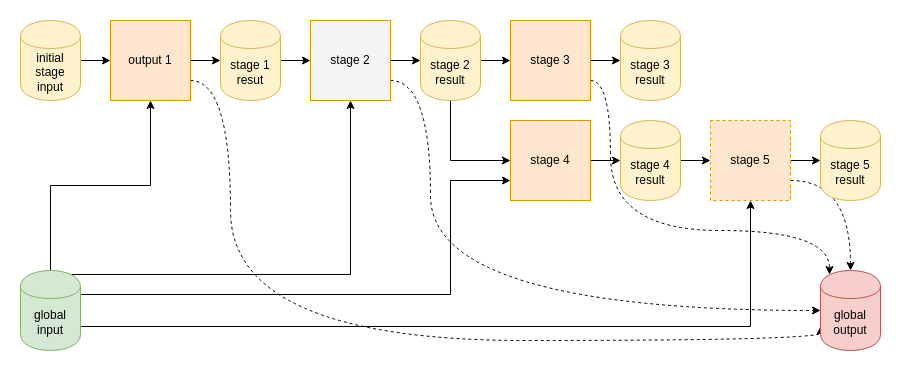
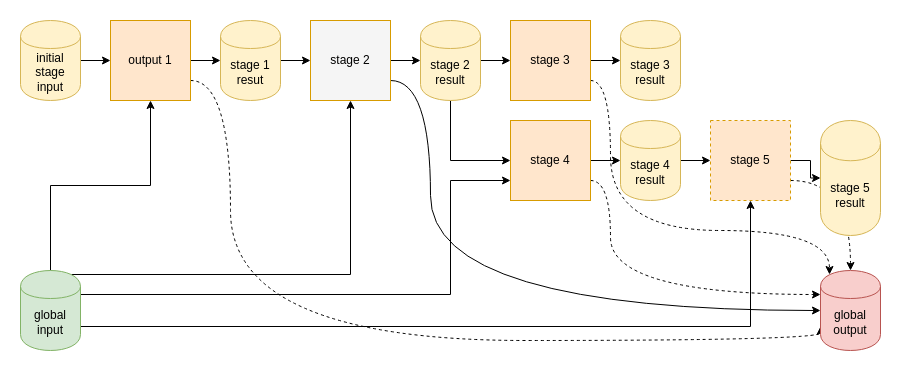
- <mxCell id="27" value="stage 5 result" style="shape=cylinder;whiteSpace=wrap;html=1;boundedLbl=1;backgroundOutline=1;fillColor=#fff2cc;strokeColor=#d6b656;" vertex="1" parent="1"><mxGeometry x="820" y="120" width="60" height="80" as="geometry" /></mxCell>
+ <mxCell id="27" value="stage 5 result" style="shape=cylinder;whiteSpace=wrap;html=1;boundedLbl=1;backgroundOutline=1;fillColor=#fff2cc;strokeColor=#d6b656;" vertex="1" parent="1"><mxGeometry x="820" y="120" width="60" height="115" as="geometry" /></mxCell>
+ <mxCell id="20" style="edgeStyle=orthogonalEdgeStyle;curved=1;orthogonalLoop=1;jettySize=auto;html=1;exitX=1;exitY=0.75;exitDx=0;exitDy=0;entryX=0;entryY=0.3;entryDx=0;entryDy=0;dashed=1;" edge="1" parent="1" source="21" target="33"><mxGeometry relative="1" as="geometry"><Array as="points"><mxPoint x="610" y="180" /><mxPoint x="610" y="294" /></Array></mxGeometry></mxCell>
- <mxCell id="8" style="edgeStyle=orthogonalEdgeStyle;orthogonalLoop=1;jettySize=auto;html=1;exitX=1;exitY=0.75;exitDx=0;exitDy=0;entryX=0;entryY=0.5;entryDx=0;entryDy=0;dashed=1;curved=1;" edge="1" parent="1" source="9" target="33"><mxGeometry relative="1" as="geometry"><Array as="points"><mxPoint x="430" y="80" /><mxPoint x="430" y="310" /></Array></mxGeometry></mxCell>
+ <mxCell id="8" style="edgeStyle=orthogonalEdgeStyle;orthogonalLoop=1;jettySize=auto;html=1;exitX=1;exitY=0.75;exitDx=0;exitDy=0;entryX=0;entryY=0.5;entryDx=0;entryDy=0;dashed=0;curved=1;" edge="1" parent="1" source="9" target="33"><mxGeometry relative="1" as="geometry"><Array as="points"><mxPoint x="430" y="80" /><mxPoint x="430" y="310" /></Array></mxGeometry></mxCell>
